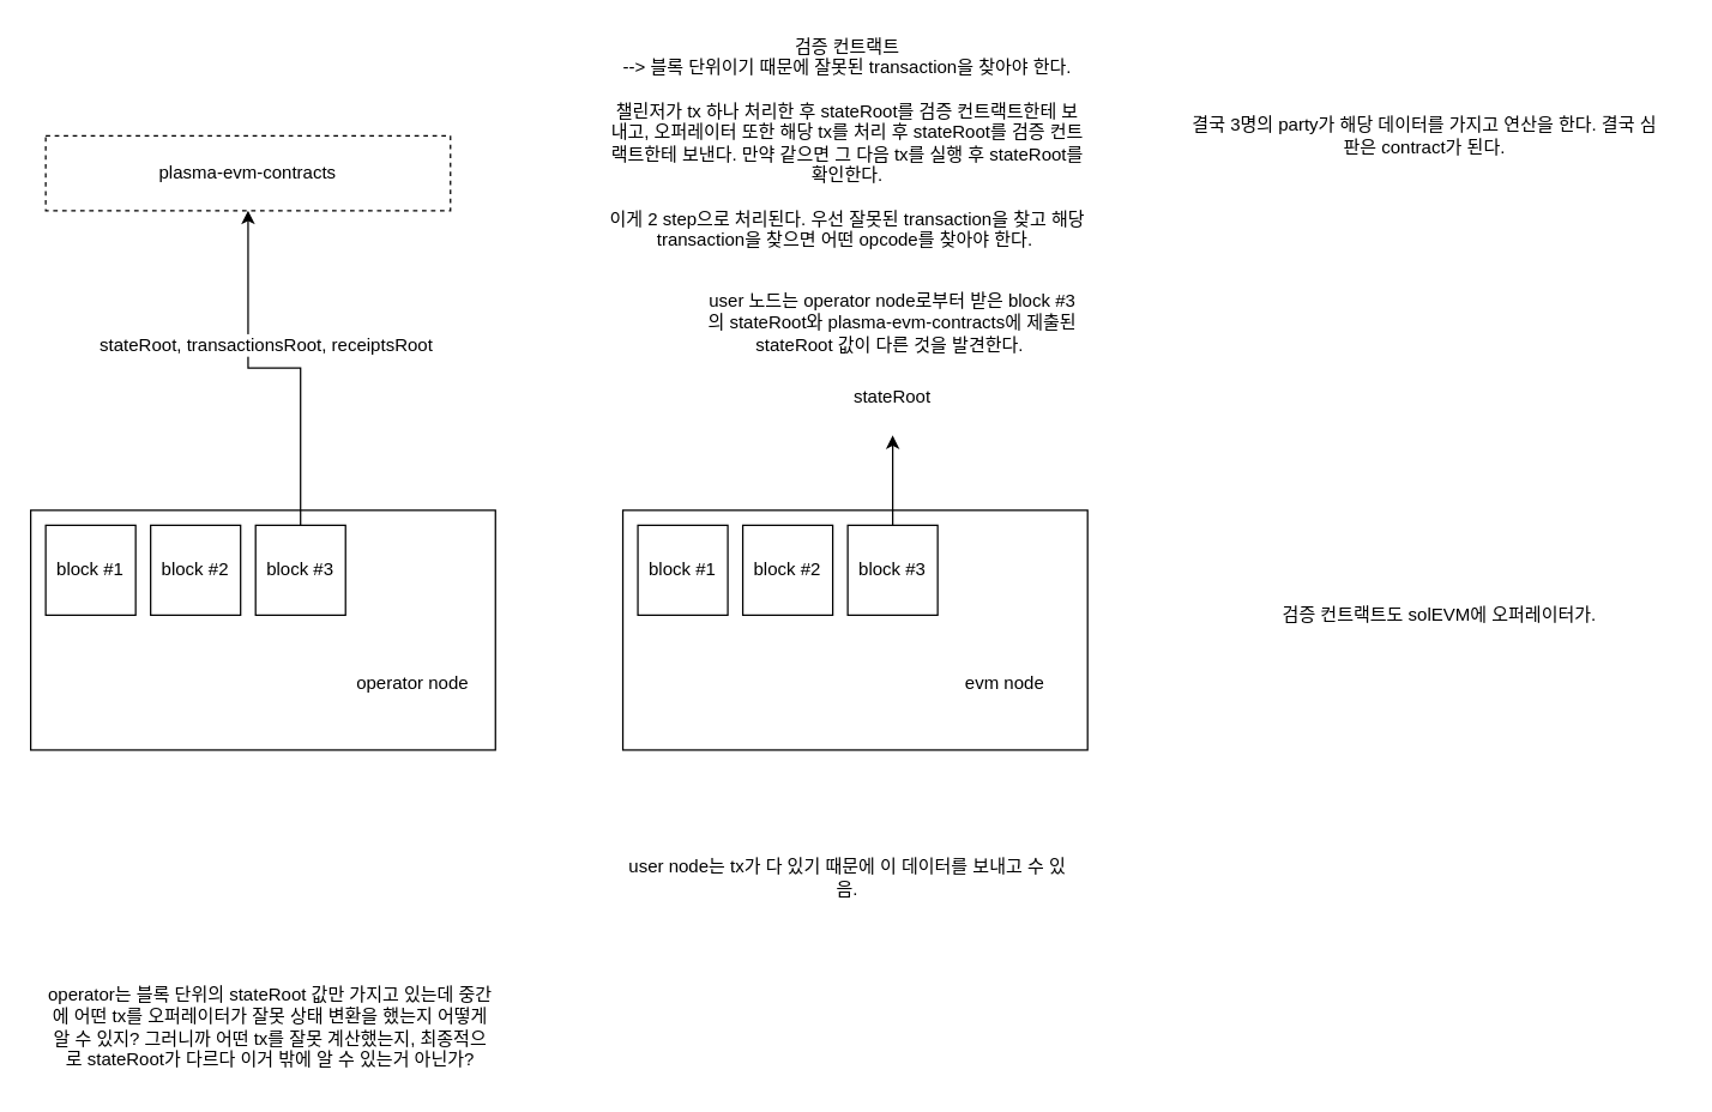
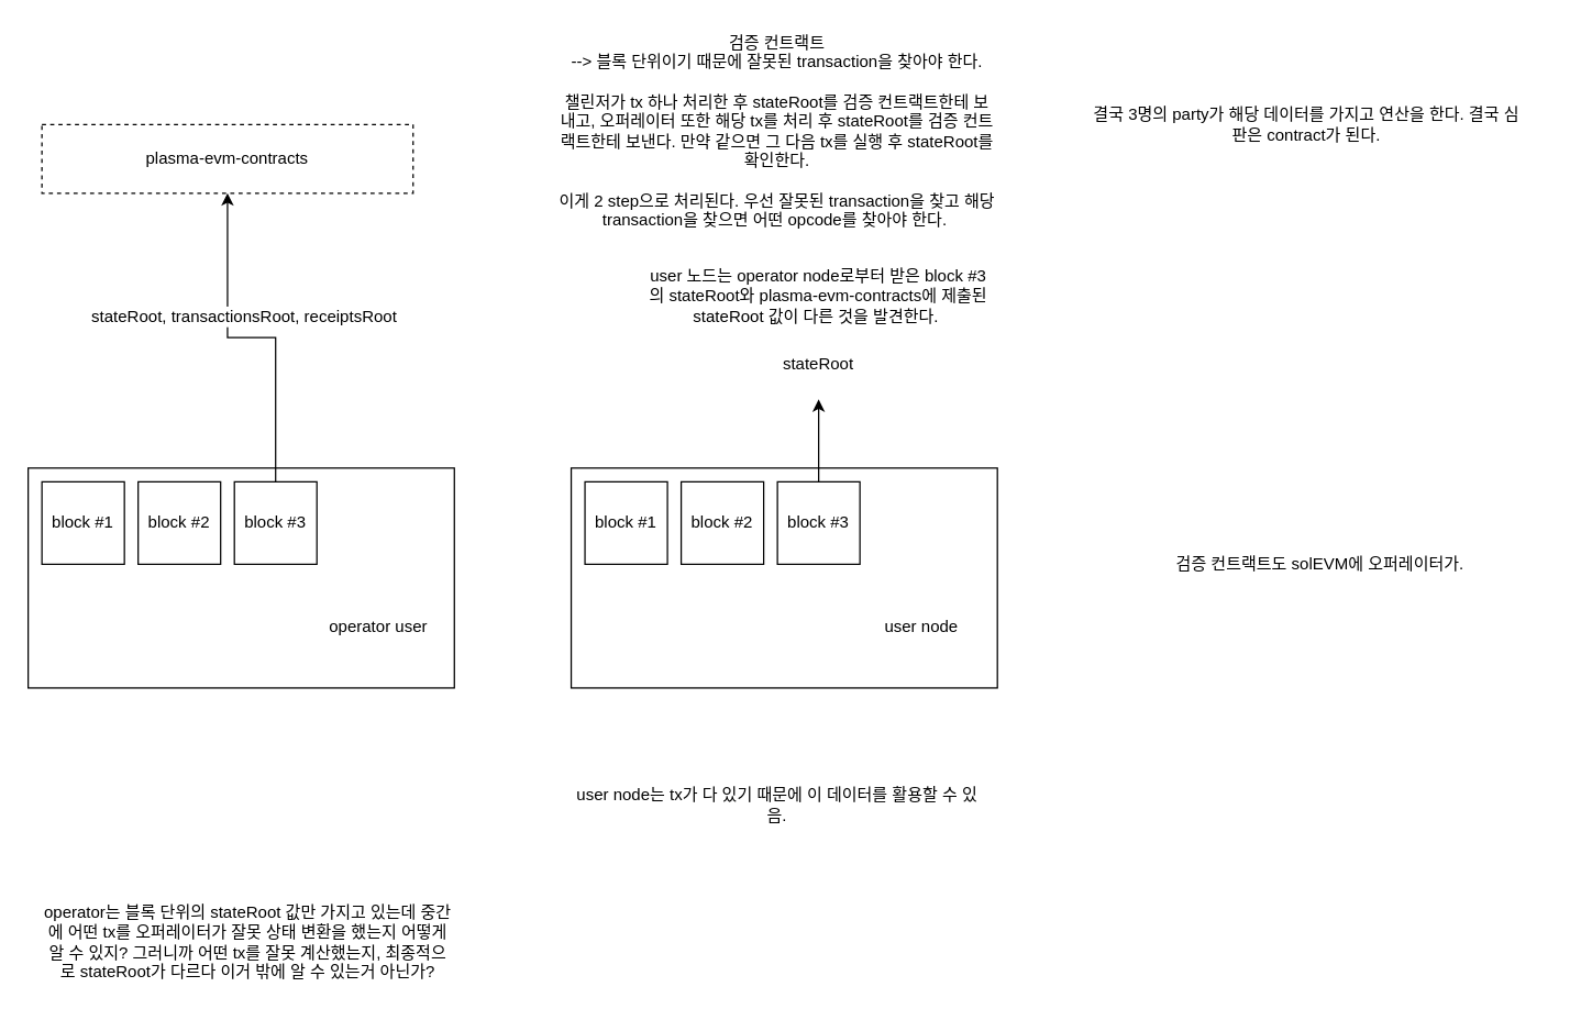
- <mxCell id="7" value="&lt;br&gt;&lt;br&gt;&lt;br&gt;&lt;br&gt;&lt;br&gt;&lt;blockquote style=&quot;margin: 0 0 0 40px ; border: none ; padding: 0px&quot;&gt;&lt;blockquote style=&quot;margin: 0 0 0 40px ; border: none ; padding: 0px&quot;&gt;&lt;blockquote style=&quot;margin: 0 0 0 40px ; border: none ; padding: 0px&quot;&gt;&lt;blockquote style=&quot;margin: 0 0 0 40px ; border: none ; padding: 0px&quot;&gt;&lt;blockquote style=&quot;margin: 0 0 0 40px ; border: none ; padding: 0px&quot;&gt;&lt;div style=&quot;text-align: right&quot;&gt;&lt;span&gt;operator node&lt;/span&gt;&lt;/div&gt;&lt;/blockquote&gt;&lt;/blockquote&gt;&lt;/blockquote&gt;&lt;/blockquote&gt;&lt;/blockquote&gt;" style="rounded=0;whiteSpace=wrap;html=1;fillColor=none;" vertex="1" parent="1"><mxGeometry x="20" y="340" width="310" height="160" as="geometry" /></mxCell>
+ <mxCell id="7" value="&lt;br&gt;&lt;br&gt;&lt;br&gt;&lt;br&gt;&lt;br&gt;&lt;blockquote style=&quot;margin: 0 0 0 40px ; border: none ; padding: 0px&quot;&gt;&lt;blockquote style=&quot;margin: 0 0 0 40px ; border: none ; padding: 0px&quot;&gt;&lt;blockquote style=&quot;margin: 0 0 0 40px ; border: none ; padding: 0px&quot;&gt;&lt;blockquote style=&quot;margin: 0 0 0 40px ; border: none ; padding: 0px&quot;&gt;&lt;blockquote style=&quot;margin: 0 0 0 40px ; border: none ; padding: 0px&quot;&gt;&lt;div style=&quot;text-align: right&quot;&gt;&lt;span&gt;operator user&lt;/span&gt;&lt;/div&gt;&lt;/blockquote&gt;&lt;/blockquote&gt;&lt;/blockquote&gt;&lt;/blockquote&gt;&lt;/blockquote&gt;" style="rounded=0;whiteSpace=wrap;html=1;fillColor=none;" vertex="1" parent="1"><mxGeometry x="20" y="340" width="310" height="160" as="geometry" /></mxCell>
- <mxCell id="8" value="&lt;br&gt;&lt;br&gt;&lt;br&gt;&lt;br&gt;&lt;br&gt;&lt;blockquote style=&quot;margin: 0 0 0 40px ; border: none ; padding: 0px&quot;&gt;&lt;blockquote style=&quot;margin: 0 0 0 40px ; border: none ; padding: 0px&quot;&gt;&lt;blockquote style=&quot;margin: 0 0 0 40px ; border: none ; padding: 0px&quot;&gt;&lt;blockquote style=&quot;margin: 0 0 0 40px ; border: none ; padding: 0px&quot;&gt;&lt;blockquote style=&quot;margin: 0 0 0 40px ; border: none ; padding: 0px&quot;&gt;&lt;div style=&quot;text-align: right&quot;&gt;&lt;span&gt;evm node&lt;/span&gt;&lt;/div&gt;&lt;/blockquote&gt;&lt;/blockquote&gt;&lt;/blockquote&gt;&lt;/blockquote&gt;&lt;/blockquote&gt;" style="rounded=0;whiteSpace=wrap;html=1;fillColor=none;" vertex="1" parent="1"><mxGeometry x="415" y="340" width="310" height="160" as="geometry" /></mxCell>
+ <mxCell id="8" value="&lt;br&gt;&lt;br&gt;&lt;br&gt;&lt;br&gt;&lt;br&gt;&lt;blockquote style=&quot;margin: 0 0 0 40px ; border: none ; padding: 0px&quot;&gt;&lt;blockquote style=&quot;margin: 0 0 0 40px ; border: none ; padding: 0px&quot;&gt;&lt;blockquote style=&quot;margin: 0 0 0 40px ; border: none ; padding: 0px&quot;&gt;&lt;blockquote style=&quot;margin: 0 0 0 40px ; border: none ; padding: 0px&quot;&gt;&lt;blockquote style=&quot;margin: 0 0 0 40px ; border: none ; padding: 0px&quot;&gt;&lt;div style=&quot;text-align: right&quot;&gt;&lt;span&gt;user node&lt;/span&gt;&lt;/div&gt;&lt;/blockquote&gt;&lt;/blockquote&gt;&lt;/blockquote&gt;&lt;/blockquote&gt;&lt;/blockquote&gt;" style="rounded=0;whiteSpace=wrap;html=1;fillColor=none;" vertex="1" parent="1"><mxGeometry x="415" y="340" width="310" height="160" as="geometry" /></mxCell>
- <mxCell id="15" value="user node는 tx가 다 있기 때문에 이 데이터를 보내고 수 있음." style="text;html=1;strokeColor=none;fillColor=none;align=center;verticalAlign=middle;whiteSpace=wrap;rounded=0;" vertex="1" parent="1"><mxGeometry x="415" y="550" width="300" height="70" as="geometry" /></mxCell>
+ <mxCell id="15" value="user node는 tx가 다 있기 때문에 이 데이터를 활용할 수 있음." style="text;html=1;strokeColor=none;fillColor=none;align=center;verticalAlign=middle;whiteSpace=wrap;rounded=0;" vertex="1" parent="1"><mxGeometry x="415" y="550" width="300" height="70" as="geometry" /></mxCell>
